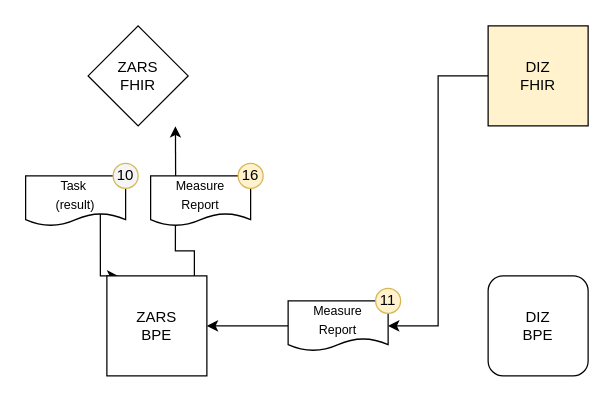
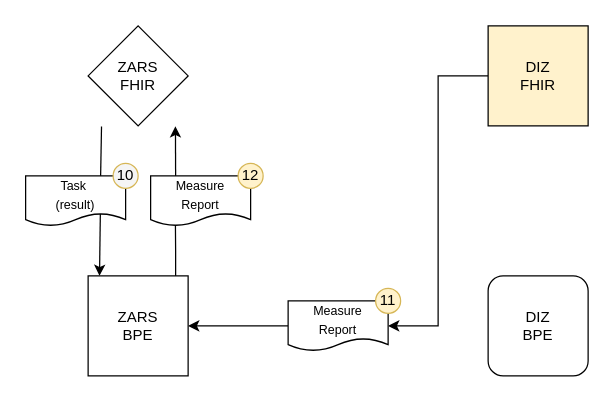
+ <mxCell id="2" style="edgeStyle=orthogonalEdgeStyle;rounded=0;orthogonalLoop=1;jettySize=auto;html=1;exitX=0.134;exitY=1.007;exitDx=0;exitDy=0;entryX=0.75;entryY=0;entryDx=0;entryDy=0;startArrow=none;startFill=0;endArrow=none;endFill=0;exitPerimeter=0;" parent="1" source="3" target="15" edge="1"><mxGeometry relative="1" as="geometry" /></mxCell>
- <mxCell id="12" value="16" style="ellipse;whiteSpace=wrap;html=1;aspect=fixed;fillColor=#fff2cc;strokeColor=#d6b656;" parent="1" vertex="1"><mxGeometry x="190" y="130" width="20" height="20" as="geometry" /></mxCell>
+ <mxCell id="12" value="12" style="ellipse;whiteSpace=wrap;html=1;aspect=fixed;fillColor=#fff2cc;strokeColor=#d6b656;" parent="1" vertex="1"><mxGeometry x="190" y="130" width="20" height="20" as="geometry" /></mxCell>
- <mxCell id="6" value="ZARS&lt;br&gt;BPE" style="whiteSpace=wrap;html=1;aspect=fixed;" parent="1" vertex="1"><mxGeometry x="85" y="220" width="80" height="80" as="geometry" /></mxCell>
+ <mxCell id="6" value="ZARS&lt;br&gt;BPE" style="whiteSpace=wrap;html=1;aspect=fixed;" parent="1" vertex="1"><mxGeometry x="70" y="220" width="80" height="80" as="geometry" /></mxCell>
